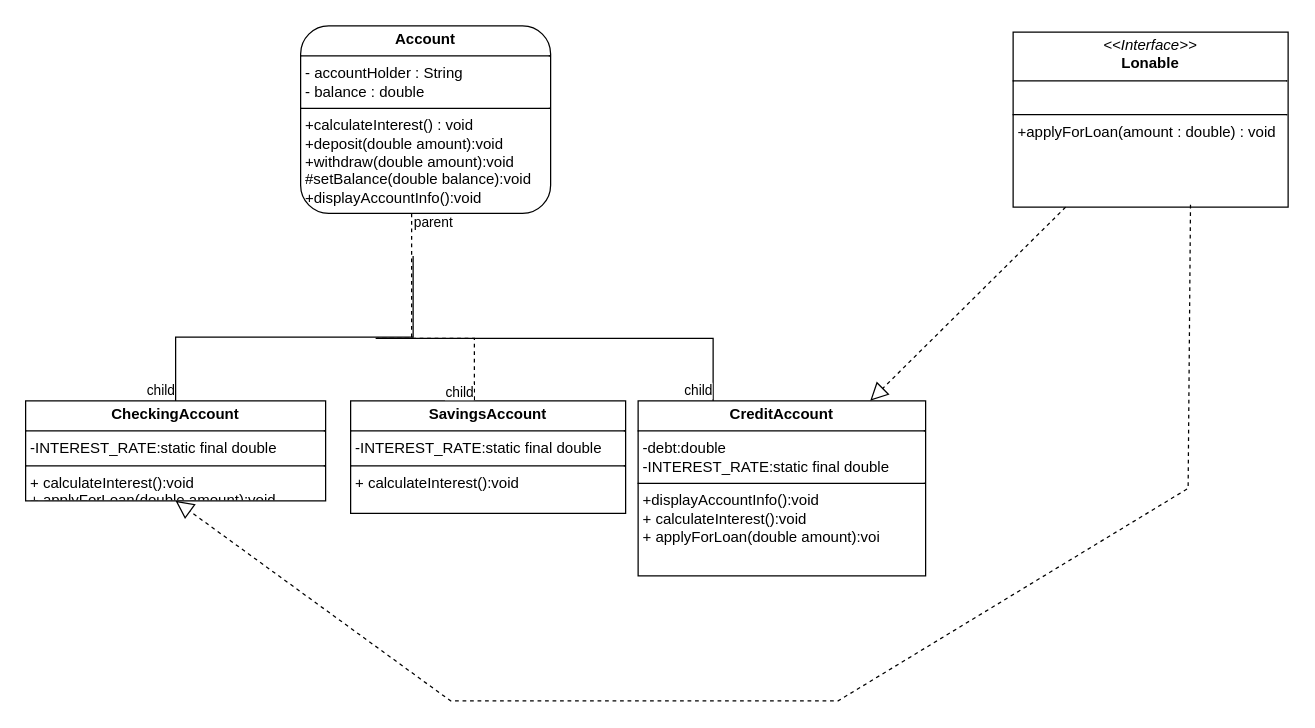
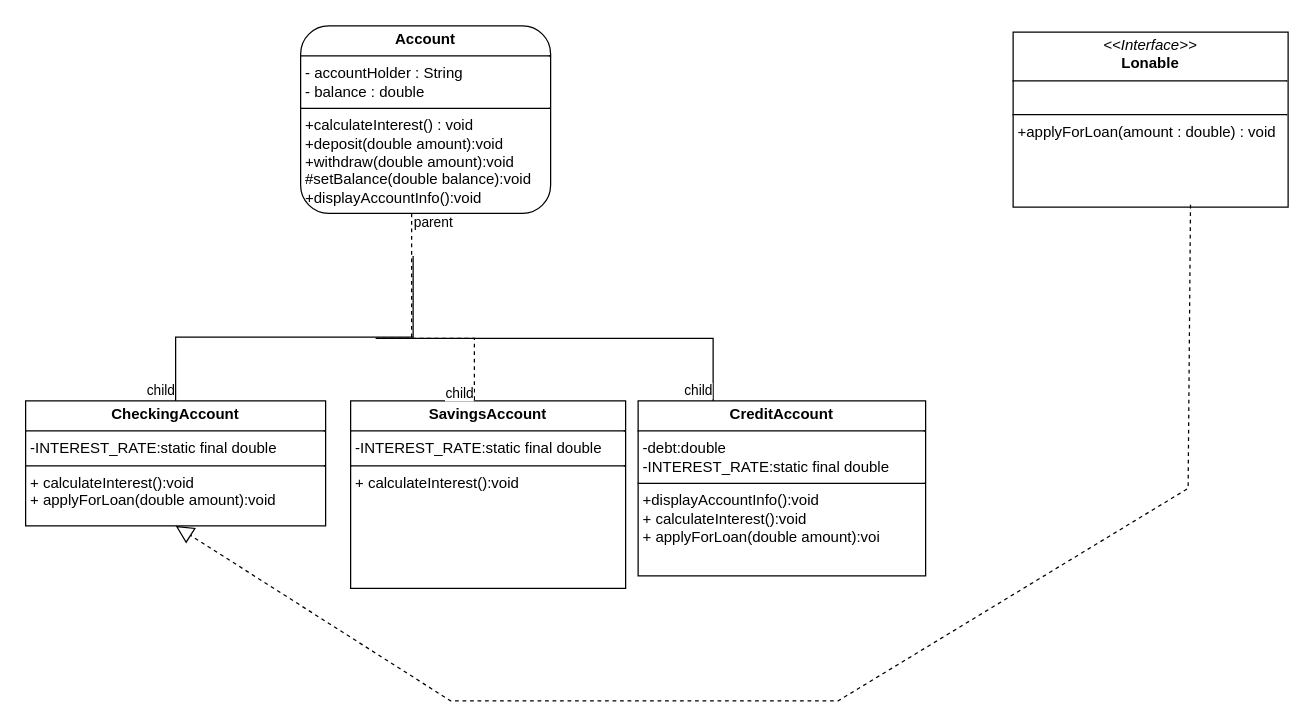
- <mxCell id="7" value="" style="endArrow=block;dashed=1;endFill=0;endSize=12;html=1;rounded=0;exitX=0.191;exitY=1;exitDx=0;exitDy=0;exitPerimeter=0;" edge="1" parent="1" source="3" target="6"><mxGeometry width="160" relative="1" as="geometry"><mxPoint x="830" y="410" as="sourcePoint" /><mxPoint x="990" y="410" as="targetPoint" /></mxGeometry></mxCell>
- <mxCell id="4" value="&lt;p style=&quot;margin:0px;margin-top:4px;text-align:center;&quot;&gt;&lt;b&gt;CheckingAccount&lt;/b&gt;&lt;br&gt;&lt;/p&gt;&lt;hr size=&quot;1&quot; style=&quot;border-style:solid;&quot;&gt;&lt;p style=&quot;margin:0px;margin-left:4px;&quot;&gt;-INTEREST_RATE:&lt;span style=&quot;background-color: initial;&quot;&gt;static final double&lt;/span&gt;&lt;span style=&quot;background-color: initial;&quot;&gt;&amp;nbsp;&lt;/span&gt;&lt;/p&gt;&lt;hr size=&quot;1&quot; style=&quot;border-style:solid;&quot;&gt;&lt;p style=&quot;margin:0px;margin-left:4px;&quot;&gt;+ calculateInterest():void&lt;br&gt;+ applyForLoan(double amount):void&lt;/p&gt;" style="verticalAlign=top;align=left;overflow=fill;html=1;whiteSpace=wrap;" vertex="1" parent="1"><mxGeometry x="20" y="320" width="240" height="80" as="geometry" /></mxCell>
+ <mxCell id="4" value="&lt;p style=&quot;margin:0px;margin-top:4px;text-align:center;&quot;&gt;&lt;b&gt;CheckingAccount&lt;/b&gt;&lt;br&gt;&lt;/p&gt;&lt;hr size=&quot;1&quot; style=&quot;border-style:solid;&quot;&gt;&lt;p style=&quot;margin:0px;margin-left:4px;&quot;&gt;-INTEREST_RATE:&lt;span style=&quot;background-color: initial;&quot;&gt;static final double&lt;/span&gt;&lt;span style=&quot;background-color: initial;&quot;&gt;&amp;nbsp;&lt;/span&gt;&lt;/p&gt;&lt;hr size=&quot;1&quot; style=&quot;border-style:solid;&quot;&gt;&lt;p style=&quot;margin:0px;margin-left:4px;&quot;&gt;+ calculateInterest():void&lt;br&gt;+ applyForLoan(double amount):void&lt;/p&gt;" style="verticalAlign=top;align=left;overflow=fill;html=1;whiteSpace=wrap;" vertex="1" parent="1"><mxGeometry x="20" y="320" width="240" height="100" as="geometry" /></mxCell>
- <mxCell id="5" value="&lt;p style=&quot;margin:0px;margin-top:4px;text-align:center;&quot;&gt;&lt;b&gt;SavingsAccount&lt;/b&gt;&lt;br&gt;&lt;/p&gt;&lt;hr size=&quot;1&quot; style=&quot;border-style:solid;&quot;&gt;&lt;p style=&quot;margin:0px;margin-left:4px;&quot;&gt;-INTEREST_RATE:&lt;span style=&quot;background-color: initial;&quot;&gt;static final double&lt;/span&gt;&lt;span style=&quot;background-color: initial;&quot;&gt;&amp;nbsp;&lt;/span&gt;&lt;br&gt;&lt;/p&gt;&lt;hr size=&quot;1&quot; style=&quot;border-style:solid;&quot;&gt;&lt;p style=&quot;margin:0px;margin-left:4px;&quot;&gt;+ calculateInterest():void&lt;br&gt;&lt;/p&gt;" style="verticalAlign=top;align=left;overflow=fill;html=1;whiteSpace=wrap;" vertex="1" parent="1"><mxGeometry x="280" y="320" width="220" height="90" as="geometry" /></mxCell>
+ <mxCell id="5" value="&lt;p style=&quot;margin:0px;margin-top:4px;text-align:center;&quot;&gt;&lt;b&gt;SavingsAccount&lt;/b&gt;&lt;br&gt;&lt;/p&gt;&lt;hr size=&quot;1&quot; style=&quot;border-style:solid;&quot;&gt;&lt;p style=&quot;margin:0px;margin-left:4px;&quot;&gt;-INTEREST_RATE:&lt;span style=&quot;background-color: initial;&quot;&gt;static final double&lt;/span&gt;&lt;span style=&quot;background-color: initial;&quot;&gt;&amp;nbsp;&lt;/span&gt;&lt;br&gt;&lt;/p&gt;&lt;hr size=&quot;1&quot; style=&quot;border-style:solid;&quot;&gt;&lt;p style=&quot;margin:0px;margin-left:4px;&quot;&gt;+ calculateInterest():void&lt;br&gt;&lt;/p&gt;" style="verticalAlign=top;align=left;overflow=fill;html=1;whiteSpace=wrap;" vertex="1" parent="1"><mxGeometry x="280" y="320" width="220" height="150" as="geometry" /></mxCell>
